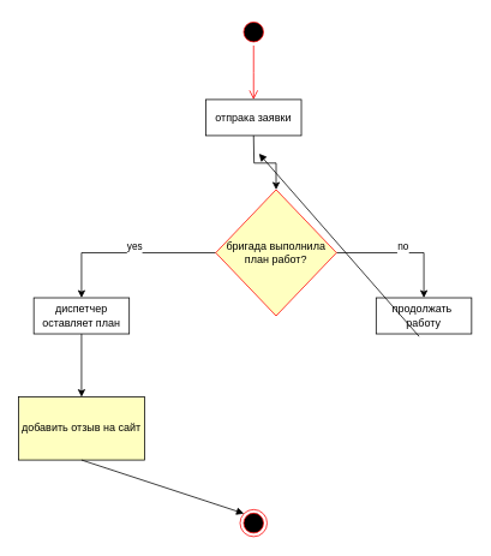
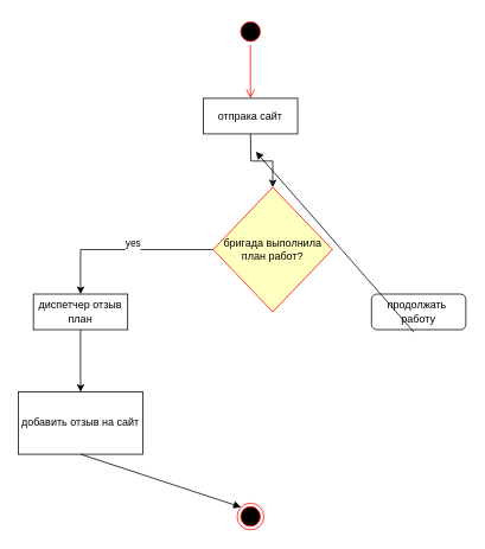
- <mxCell id="4" value="отпрака заявки" style="rounded=0;whiteSpace=wrap;html=1;" parent="1" vertex="1"><mxGeometry x="228" y="110" width="106" height="40" as="geometry" /></mxCell>
+ <mxCell id="4" value="отпрака сайт" style="rounded=0;whiteSpace=wrap;html=1;" parent="1" vertex="1"><mxGeometry x="228" y="110" width="106" height="40" as="geometry" /></mxCell>
- <mxCell id="6" value="no&lt;div&gt;&lt;br&gt;&lt;/div&gt;" style="edgeStyle=orthogonalEdgeStyle;rounded=0;orthogonalLoop=1;jettySize=auto;html=1;entryX=0.5;entryY=0;entryDx=0;entryDy=0;" parent="1" source="7" target="9" edge="1"><mxGeometry relative="1" as="geometry" /></mxCell>
- <mxCell id="15" value="диспетчер оставляет план" style="rounded=0;whiteSpace=wrap;html=1;" parent="1" vertex="1"><mxGeometry x="37" y="330" width="106" height="40" as="geometry" /></mxCell>
+ <mxCell id="15" value="диспетчер отзыв план" style="rounded=0;whiteSpace=wrap;html=1;" parent="1" vertex="1"><mxGeometry x="37" y="330" width="106" height="40" as="geometry" /></mxCell>
- <mxCell id="9" value="продолжать&amp;nbsp;&lt;div&gt;работу&lt;/div&gt;" style="rounded=0;whiteSpace=wrap;html=1;" parent="1" vertex="1"><mxGeometry x="417" y="330" width="106" height="40" as="geometry" /></mxCell>
+ <mxCell id="9" value="продолжать&amp;nbsp;&lt;div&gt;работу&lt;/div&gt;" style="whiteSpace=wrap;html=1;rounded=1;" parent="1" vertex="1"><mxGeometry x="417" y="330" width="106" height="40" as="geometry" /></mxCell>
- <mxCell id="10" value="добавить отзыв на сайт" style="rounded=0;whiteSpace=wrap;html=1;fillColor=#ffffc0;" parent="1" vertex="1"><mxGeometry x="20" y="440" width="140" height="70" as="geometry" /></mxCell>
+ <mxCell id="10" value="добавить отзыв на сайт" style="rounded=0;whiteSpace=wrap;html=1;" parent="1" vertex="1"><mxGeometry x="20" y="440" width="140" height="70" as="geometry" /></mxCell>
